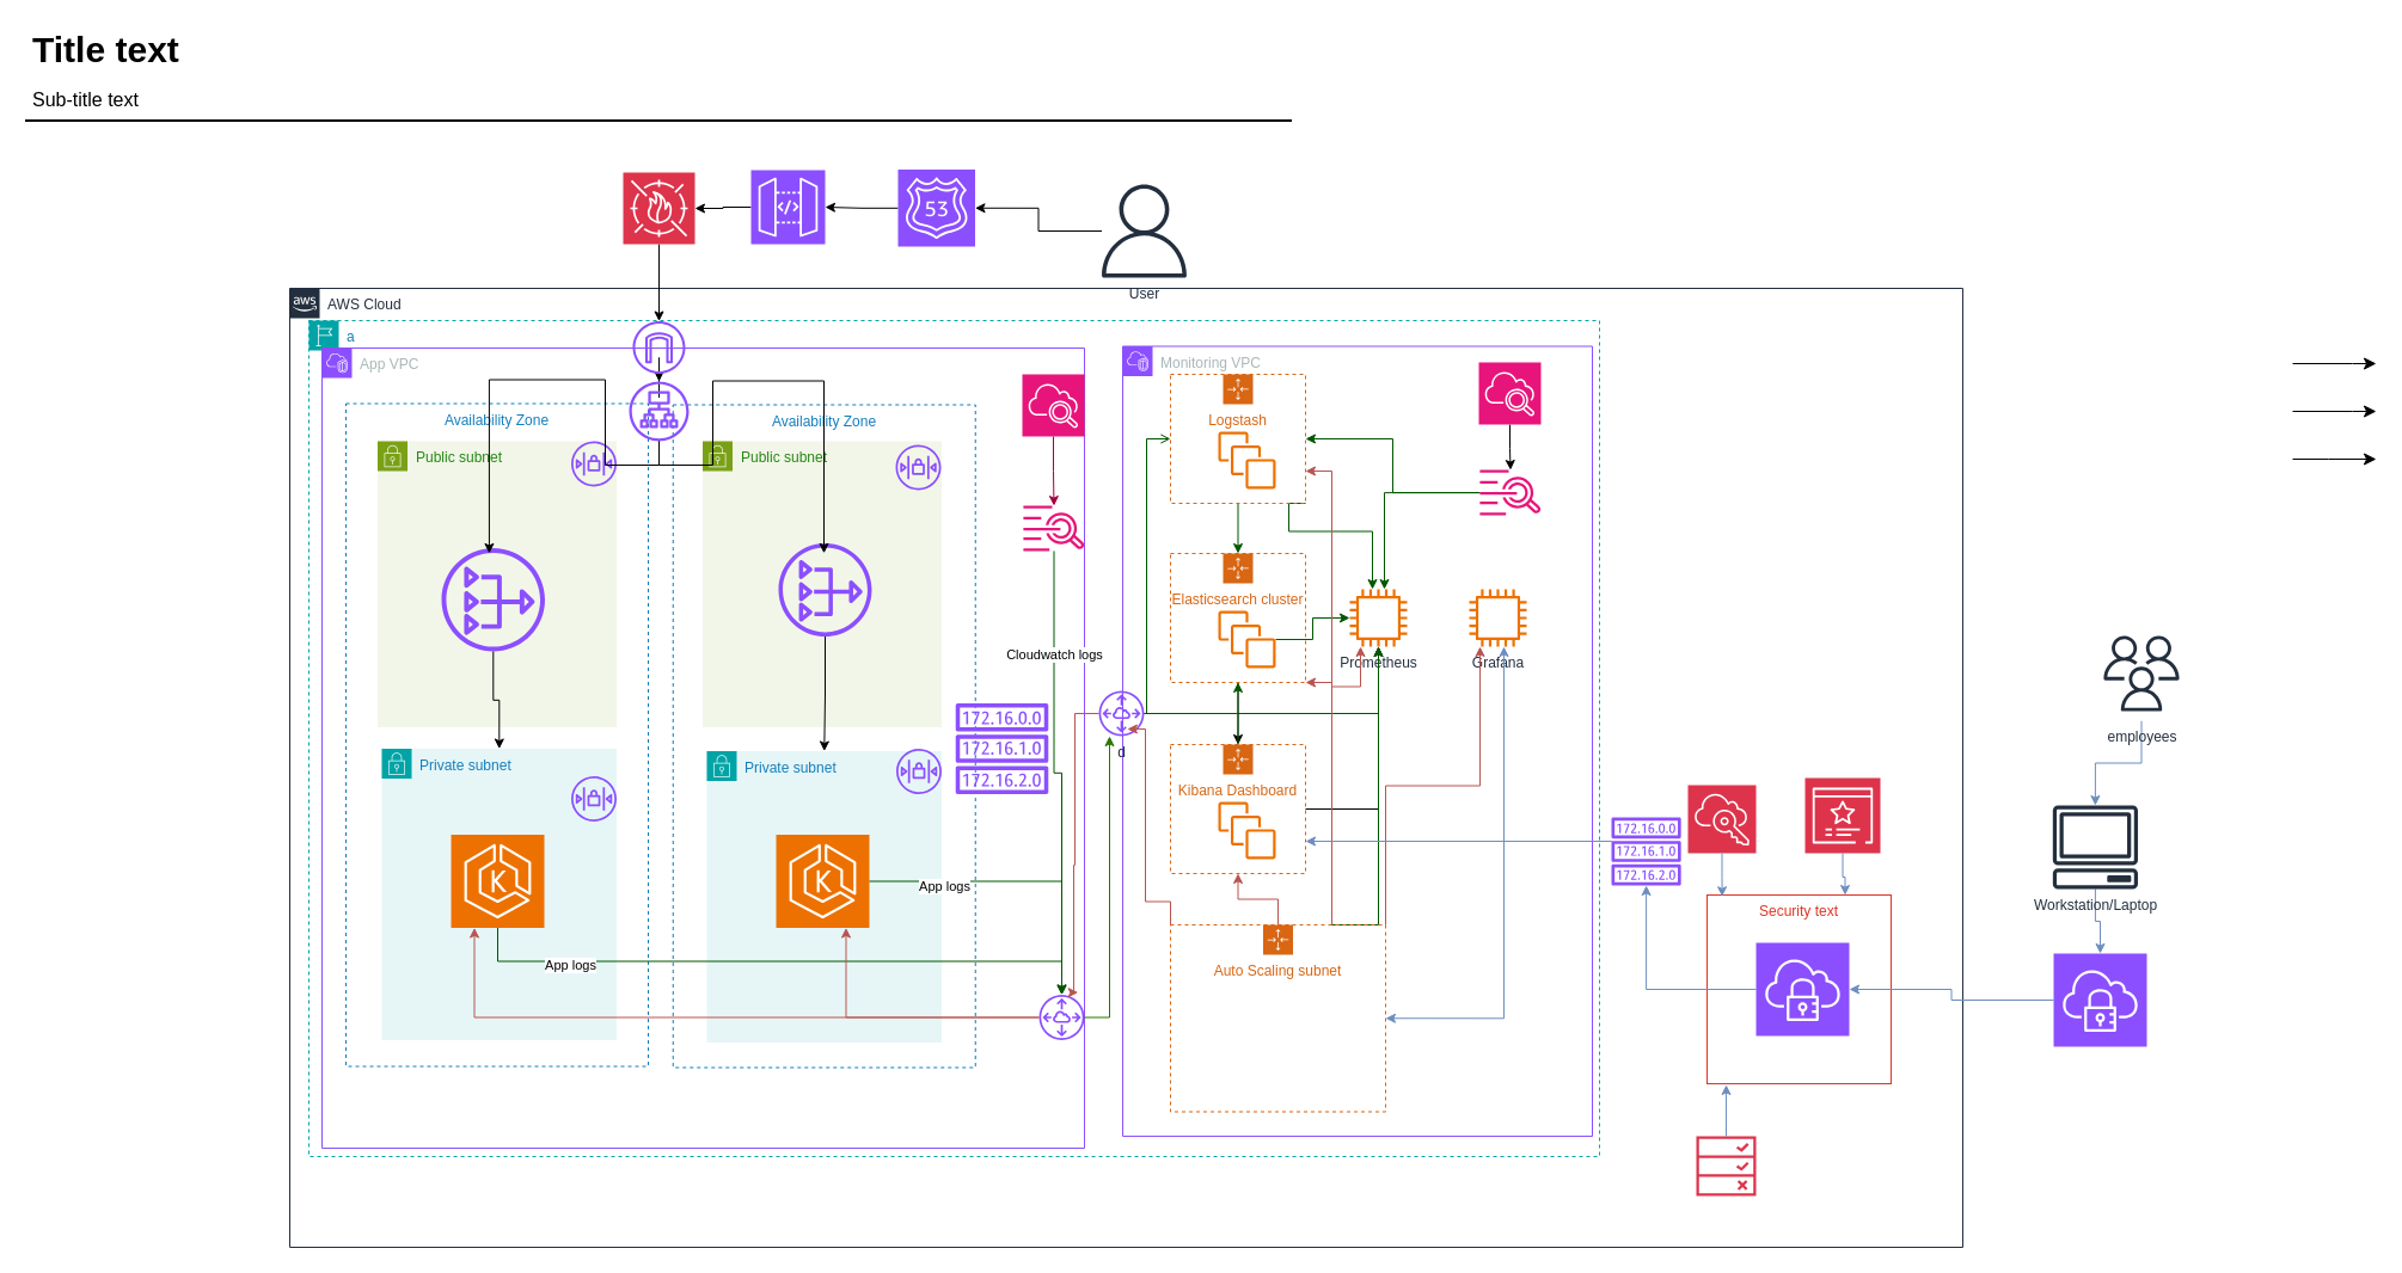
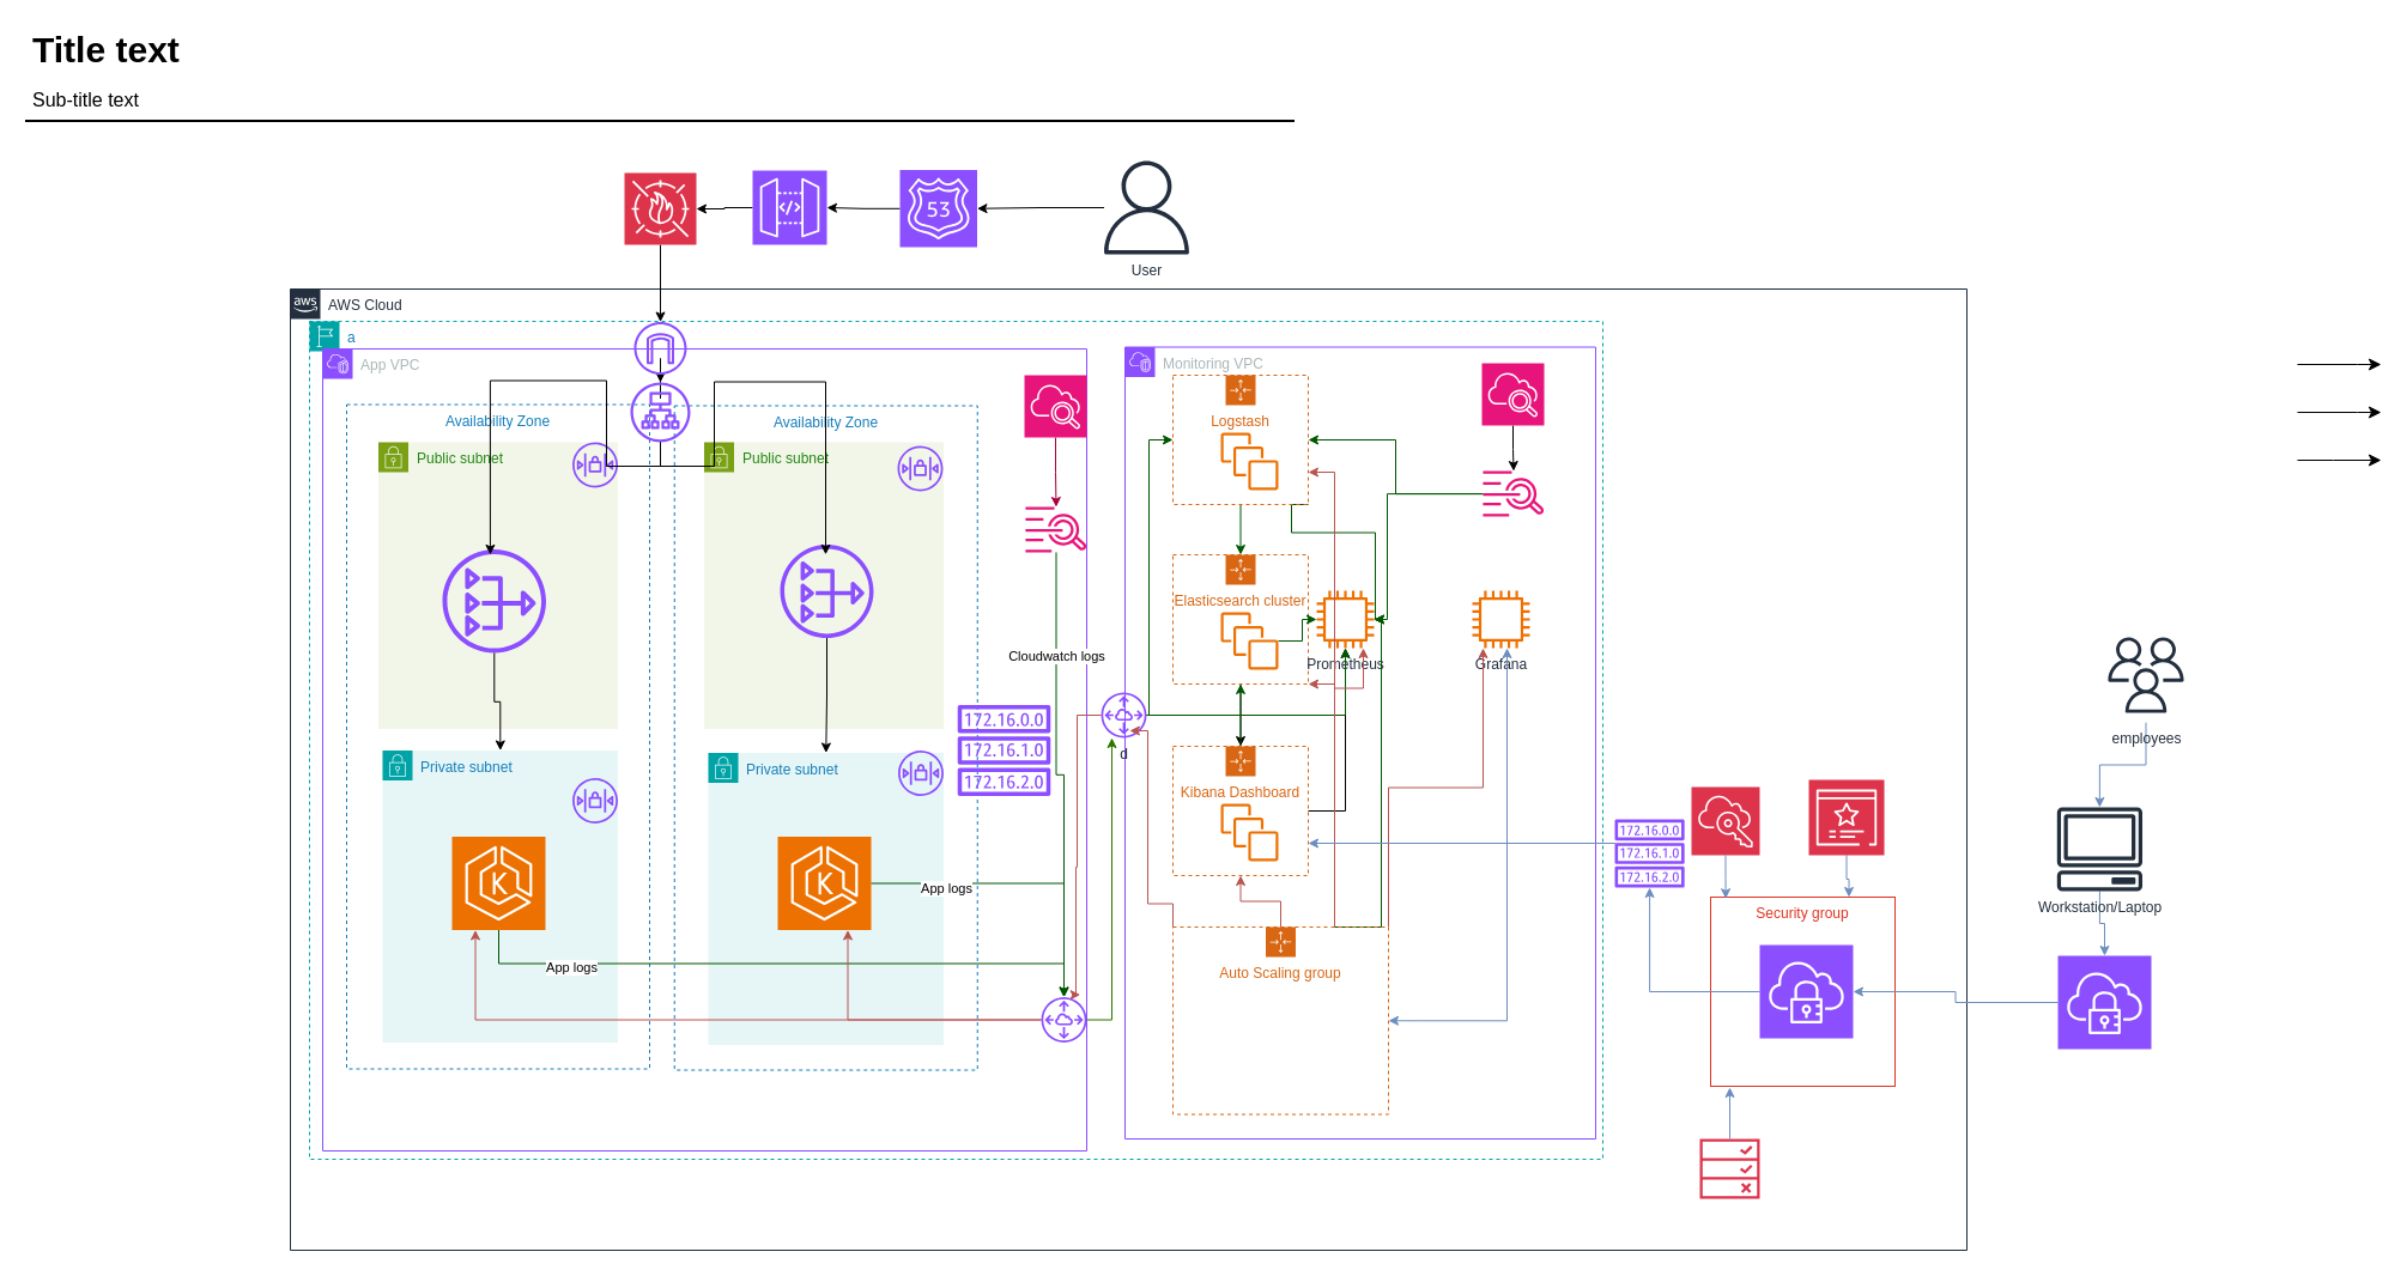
- <mxCell id="88" value="User" style="outlineConnect=0;fontColor=#232F3E;gradientColor=none;fillColor=#232F3E;strokeColor=none;dashed=0;verticalLabelPosition=bottom;verticalAlign=top;align=center;html=1;fontSize=12;fontStyle=0;aspect=fixed;pointerEvents=1;shape=mxgraph.aws4.user;labelBackgroundColor=none;" parent="1" vertex="1"><mxGeometry x="918" y="154" width="78" height="78" as="geometry" /></mxCell>
+ <mxCell id="88" value="User" style="outlineConnect=0;fontColor=#232F3E;gradientColor=none;fillColor=#232F3E;strokeColor=none;dashed=0;verticalLabelPosition=bottom;verticalAlign=top;align=center;html=1;fontSize=12;fontStyle=0;aspect=fixed;pointerEvents=1;shape=mxgraph.aws4.user;labelBackgroundColor=none;" parent="1" vertex="1"><mxGeometry x="918" y="134" width="78" height="78" as="geometry" /></mxCell>
- <mxCell id="55" style="edgeStyle=orthogonalEdgeStyle;rounded=0;orthogonalLoop=1;jettySize=auto;html=1;entryX=0;entryY=0.5;entryDx=0;entryDy=0;fillColor=#008a00;strokeColor=#005700;endArrow=open;" edge="1" parent="40" source="54" target="43"><mxGeometry relative="1" as="geometry"><Array as="points"><mxPoint x="20" y="308" /><mxPoint x="20" y="78" /></Array></mxGeometry></mxCell>
+ <mxCell id="55" style="edgeStyle=orthogonalEdgeStyle;rounded=0;orthogonalLoop=1;jettySize=auto;html=1;entryX=0;entryY=0.5;entryDx=0;entryDy=0;fillColor=#008a00;strokeColor=#005700;" edge="1" parent="40" source="54" target="43"><mxGeometry relative="1" as="geometry"><Array as="points"><mxPoint x="20" y="308" /><mxPoint x="20" y="78" /></Array></mxGeometry></mxCell>
- <mxCell id="53" value="Prometheus" style="sketch=0;outlineConnect=0;fontColor=#232F3E;gradientColor=none;fillColor=#ED7100;strokeColor=none;dashed=0;verticalLabelPosition=bottom;verticalAlign=top;align=center;html=1;fontSize=12;fontStyle=0;aspect=fixed;pointerEvents=1;shape=mxgraph.aws4.instance2;" vertex="1" parent="40"><mxGeometry x="190" y="203.5" width="48" height="48" as="geometry" /></mxCell>
+ <mxCell id="53" value="Prometheus" style="sketch=0;outlineConnect=0;fontColor=#232F3E;gradientColor=none;fillColor=#ED7100;strokeColor=none;dashed=0;verticalLabelPosition=bottom;verticalAlign=top;align=center;html=1;fontSize=12;fontStyle=0;aspect=fixed;pointerEvents=1;shape=mxgraph.aws4.instance2;" vertex="1" parent="40"><mxGeometry x="160" y="203.5" width="48" height="48" as="geometry" /></mxCell>
- <mxCell id="4" value="Security text" style="fillColor=none;strokeColor=#DD3522;verticalAlign=top;fontStyle=0;fontColor=#DD3522;whiteSpace=wrap;html=1;" vertex="1" parent="3"><mxGeometry x="1186" y="508" width="154" height="158" as="geometry" /></mxCell>
+ <mxCell id="4" value="Security group" style="fillColor=none;strokeColor=#DD3522;verticalAlign=top;fontStyle=0;fontColor=#DD3522;whiteSpace=wrap;html=1;" vertex="1" parent="3"><mxGeometry x="1186" y="508" width="154" height="158" as="geometry" /></mxCell>
- <mxCell id="69" value="Auto Scaling subnet" style="points=[[0,0],[0.25,0],[0.5,0],[0.75,0],[1,0],[1,0.25],[1,0.5],[1,0.75],[1,1],[0.75,1],[0.5,1],[0.25,1],[0,1],[0,0.75],[0,0.5],[0,0.25]];outlineConnect=0;gradientColor=none;html=1;whiteSpace=wrap;fontSize=12;fontStyle=0;container=1;pointerEvents=0;collapsible=0;recursiveResize=0;shape=mxgraph.aws4.groupCenter;grIcon=mxgraph.aws4.group_auto_scaling_group;grStroke=1;strokeColor=#D86613;fillColor=none;verticalAlign=top;align=center;fontColor=#D86613;dashed=1;spacingTop=25;" vertex="1" parent="40"><mxGeometry x="40" y="484.5" width="180" height="156.5" as="geometry" /></mxCell>
+ <mxCell id="69" value="Auto Scaling group" style="points=[[0,0],[0.25,0],[0.5,0],[0.75,0],[1,0],[1,0.25],[1,0.5],[1,0.75],[1,1],[0.75,1],[0.5,1],[0.25,1],[0,1],[0,0.75],[0,0.5],[0,0.25]];outlineConnect=0;gradientColor=none;html=1;whiteSpace=wrap;fontSize=12;fontStyle=0;container=1;pointerEvents=0;collapsible=0;recursiveResize=0;shape=mxgraph.aws4.groupCenter;grIcon=mxgraph.aws4.group_auto_scaling_group;grStroke=1;strokeColor=#D86613;fillColor=none;verticalAlign=top;align=center;fontColor=#D86613;dashed=1;spacingTop=25;" vertex="1" parent="40"><mxGeometry x="40" y="484.5" width="180" height="156.5" as="geometry" /></mxCell>
